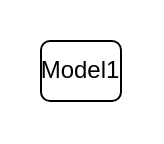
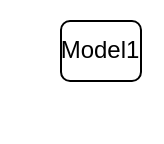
- <mxCell id="2" value="Model1" style="rounded=1;whiteSpace=wrap;html=1;" vertex="1" parent="1"><mxGeometry x="20" y="20" width="40" height="30" as="geometry" /></mxCell>
+ <mxCell id="2" value="Model1" style="rounded=1;whiteSpace=wrap;html=1;" vertex="1" parent="1"><mxGeometry x="30" y="10" width="40" height="30" as="geometry" /></mxCell>
